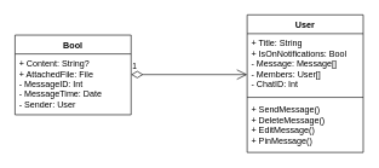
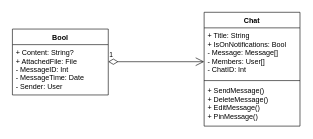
- <mxCell id="4" value="User" style="swimlane;fontStyle=1;align=center;verticalAlign=top;childLayout=stackLayout;horizontal=1;startSize=26;horizontalStack=0;resizeParent=1;resizeParentMax=0;resizeLast=0;collapsible=1;marginBottom=0;" vertex="1" parent="1"><mxGeometry x="340" y="20" width="160" height="190" as="geometry" /></mxCell>
+ <mxCell id="4" value="Chat" style="swimlane;fontStyle=1;align=center;verticalAlign=top;childLayout=stackLayout;horizontal=1;startSize=26;horizontalStack=0;resizeParent=1;resizeParentMax=0;resizeLast=0;collapsible=1;marginBottom=0;" vertex="1" parent="1"><mxGeometry x="340" y="20" width="160" height="190" as="geometry" /></mxCell>
